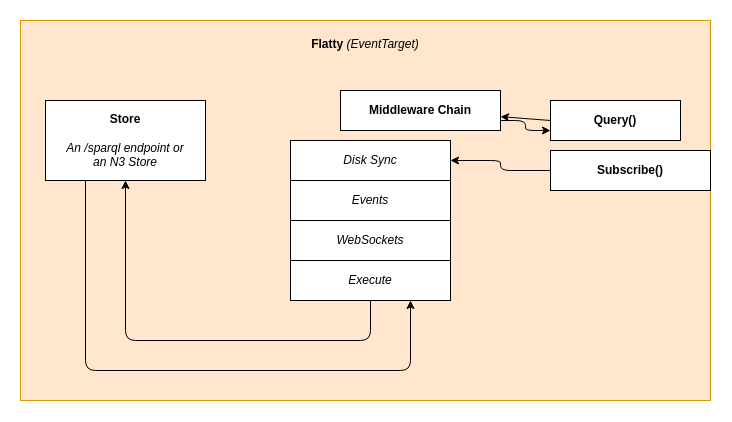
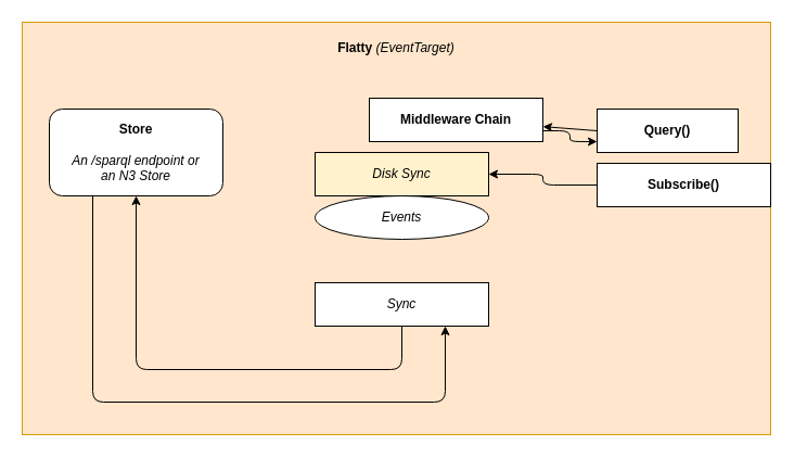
- <mxCell id="4" value="&lt;b&gt;Store&lt;br&gt;&lt;/b&gt;&lt;br&gt;&lt;i&gt;An /sparql endpoint or &lt;br&gt;an N3 Store&lt;/i&gt;" style="rounded=0;whiteSpace=wrap;html=1;" parent="1" vertex="1"><mxGeometry x="45" y="100" width="160" height="80" as="geometry" /></mxCell>
+ <mxCell id="4" value="&lt;b&gt;Store&lt;br&gt;&lt;/b&gt;&lt;br&gt;&lt;i&gt;An /sparql endpoint or &lt;br&gt;an N3 Store&lt;/i&gt;" style="whiteSpace=wrap;html=1;rounded=1;" parent="1" vertex="1"><mxGeometry x="45" y="100" width="160" height="80" as="geometry" /></mxCell>
- <mxCell id="9" value="&lt;span&gt;Disk Sync&lt;/span&gt;" style="rounded=0;whiteSpace=wrap;html=1;fontStyle=2" vertex="1" parent="1"><mxGeometry x="290" y="140" width="160" height="40" as="geometry" /></mxCell>
+ <mxCell id="9" value="&lt;span&gt;Disk Sync&lt;/span&gt;" style="rounded=0;whiteSpace=wrap;html=1;fontStyle=2;fillColor=#fff2cc;" vertex="1" parent="1"><mxGeometry x="290" y="140" width="160" height="40" as="geometry" /></mxCell>
- <mxCell id="10" value="&lt;span&gt;Events&lt;/span&gt;" style="rounded=0;whiteSpace=wrap;html=1;fontStyle=2" vertex="1" parent="1"><mxGeometry x="290" y="180" width="160" height="40" as="geometry" /></mxCell>
+ <mxCell id="10" value="&lt;span&gt;Events&lt;/span&gt;" style="ellipse;whiteSpace=wrap;html=1;fontStyle=2;" vertex="1" parent="1"><mxGeometry x="290" y="180" width="160" height="40" as="geometry" /></mxCell>
- <mxCell id="13" value="&lt;span&gt;WebSockets&lt;/span&gt;" style="rounded=0;whiteSpace=wrap;html=1;fontStyle=2" vertex="1" parent="1"><mxGeometry x="290" y="220" width="160" height="40" as="geometry" /></mxCell>
- <mxCell id="12" value="&lt;span&gt;Execute&lt;/span&gt;" style="rounded=0;whiteSpace=wrap;html=1;fontStyle=2" vertex="1" parent="1"><mxGeometry x="290" y="260" width="160" height="40" as="geometry" /></mxCell>
+ <mxCell id="12" value="&lt;span&gt;Sync&lt;/span&gt;" style="rounded=0;whiteSpace=wrap;html=1;fontStyle=2" vertex="1" parent="1"><mxGeometry x="290" y="260" width="160" height="40" as="geometry" /></mxCell>
